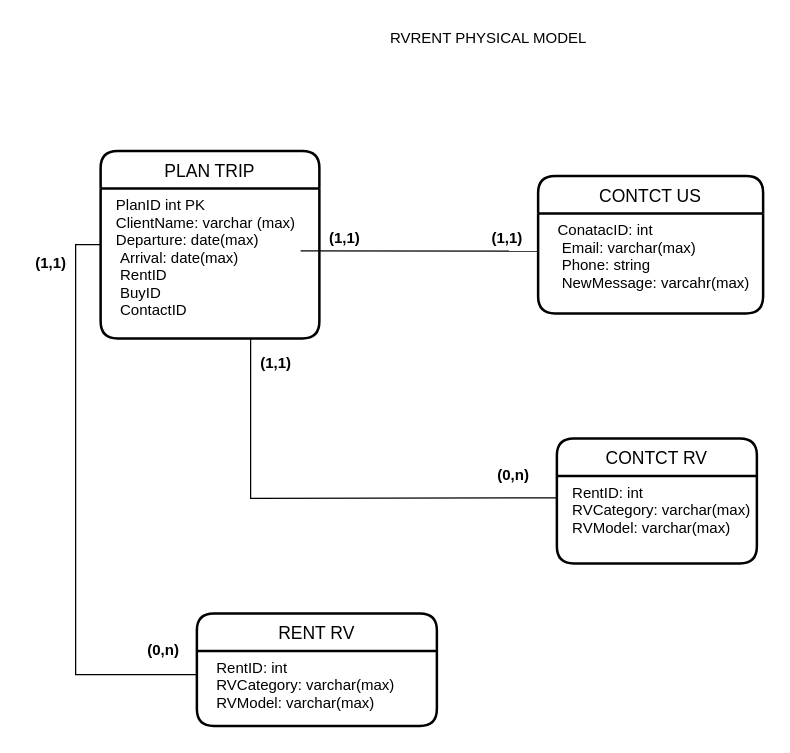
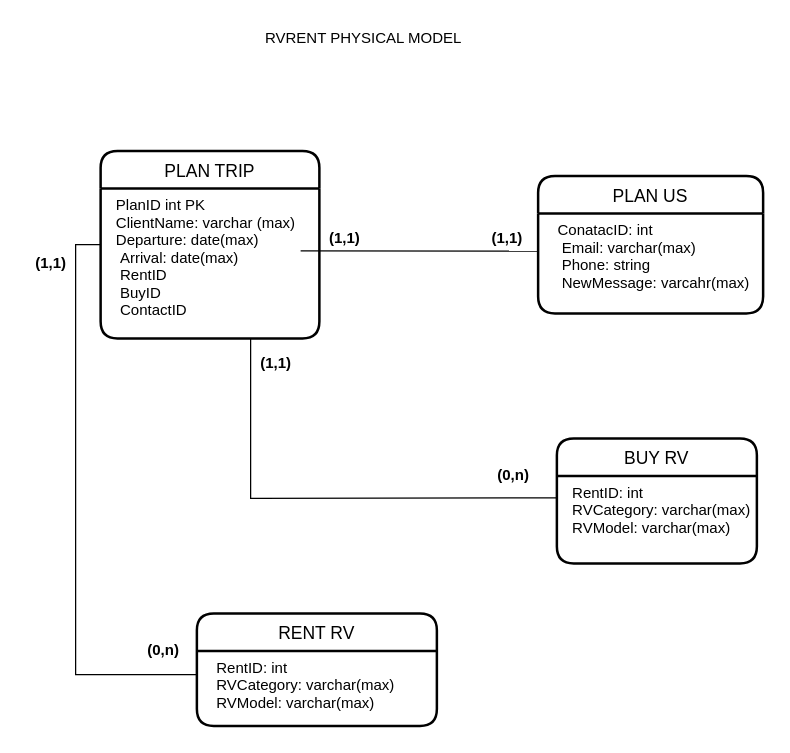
- <mxCell id="2" value="RVRENT PHYSICAL MODEL" style="text;html=1;align=center;verticalAlign=middle;resizable=0;points=[];autosize=1;strokeColor=none;fillColor=none;" parent="1" vertex="1"><mxGeometry x="305" y="20" width="170" height="20" as="geometry" /></mxCell>
+ <mxCell id="2" value="RVRENT PHYSICAL MODEL" style="text;html=1;align=center;verticalAlign=middle;resizable=0;points=[];autosize=1;strokeColor=none;fillColor=none;" parent="1" vertex="1"><mxGeometry x="205" y="20" width="170" height="20" as="geometry" /></mxCell>
- <mxCell id="9" value="CONTCT US" style="swimlane;childLayout=stackLayout;horizontal=1;startSize=30;horizontalStack=0;rounded=1;fontSize=14;fontStyle=0;strokeWidth=2;resizeParent=0;resizeLast=1;shadow=0;dashed=0;align=center;" parent="1" vertex="1"><mxGeometry x="430" y="140" width="180" height="110" as="geometry" /></mxCell>
+ <mxCell id="9" value="PLAN US" style="swimlane;childLayout=stackLayout;horizontal=1;startSize=30;horizontalStack=0;rounded=1;fontSize=14;fontStyle=0;strokeWidth=2;resizeParent=0;resizeLast=1;shadow=0;dashed=0;align=center;" parent="1" vertex="1"><mxGeometry x="430" y="140" width="180" height="110" as="geometry" /></mxCell>
- <mxCell id="3" value="CONTCT RV" style="swimlane;childLayout=stackLayout;horizontal=1;startSize=30;horizontalStack=0;rounded=1;fontSize=14;fontStyle=0;strokeWidth=2;resizeParent=0;resizeLast=1;shadow=0;dashed=0;align=center;" parent="1" vertex="1"><mxGeometry x="445" y="350" width="160" height="100" as="geometry" /></mxCell>
+ <mxCell id="3" value="BUY RV" style="swimlane;childLayout=stackLayout;horizontal=1;startSize=30;horizontalStack=0;rounded=1;fontSize=14;fontStyle=0;strokeWidth=2;resizeParent=0;resizeLast=1;shadow=0;dashed=0;align=center;" parent="1" vertex="1"><mxGeometry x="445" y="350" width="160" height="100" as="geometry" /></mxCell>
